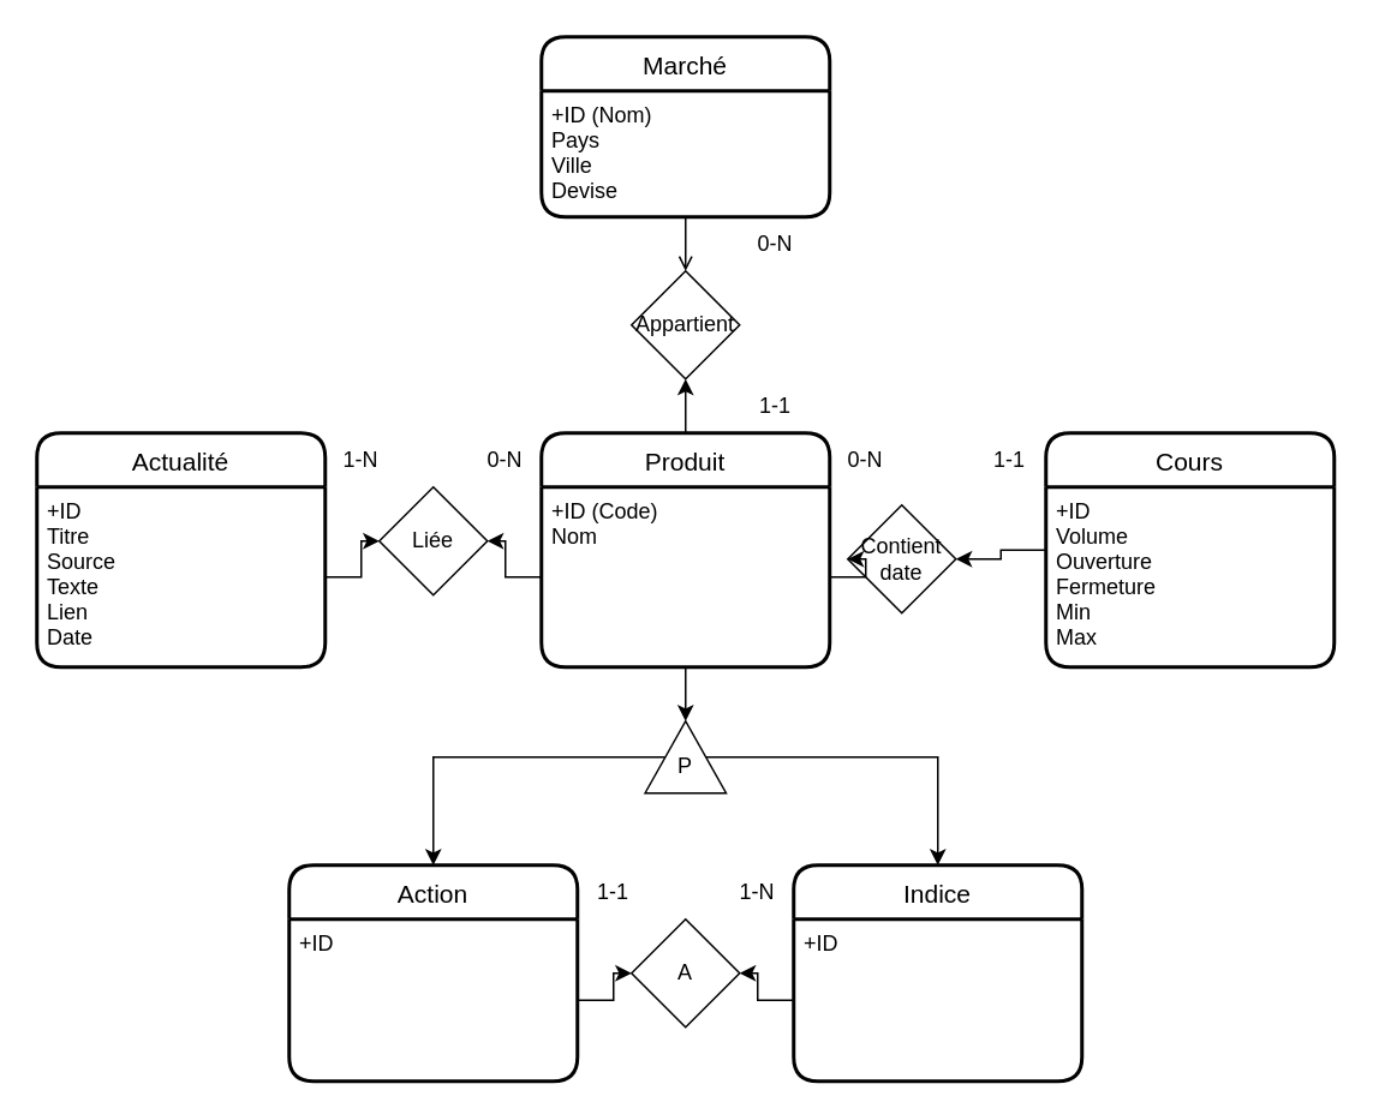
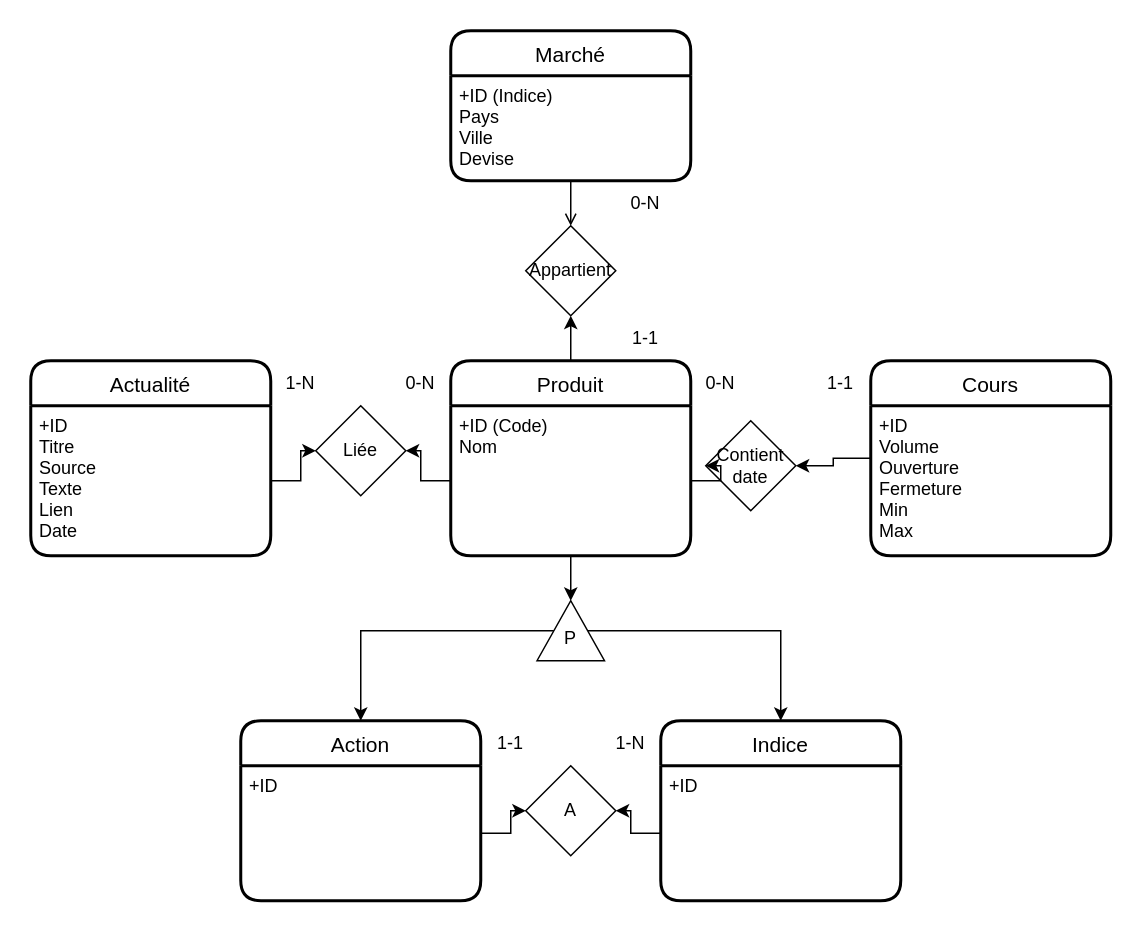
- <mxCell id="29" value="+ID (Nom)&#10;Pays&#10;Ville&#10;Devise" style="align=left;strokeColor=none;fillColor=none;spacingLeft=4;fontSize=12;verticalAlign=top;resizable=0;rotatable=0;part=1;" vertex="1" parent="28"><mxGeometry y="30" width="160" height="70" as="geometry" /></mxCell>
+ <mxCell id="29" value="+ID (Indice)&#10;Pays&#10;Ville&#10;Devise" style="align=left;strokeColor=none;fillColor=none;spacingLeft=4;fontSize=12;verticalAlign=top;resizable=0;rotatable=0;part=1;" vertex="1" parent="28"><mxGeometry y="30" width="160" height="70" as="geometry" /></mxCell>
